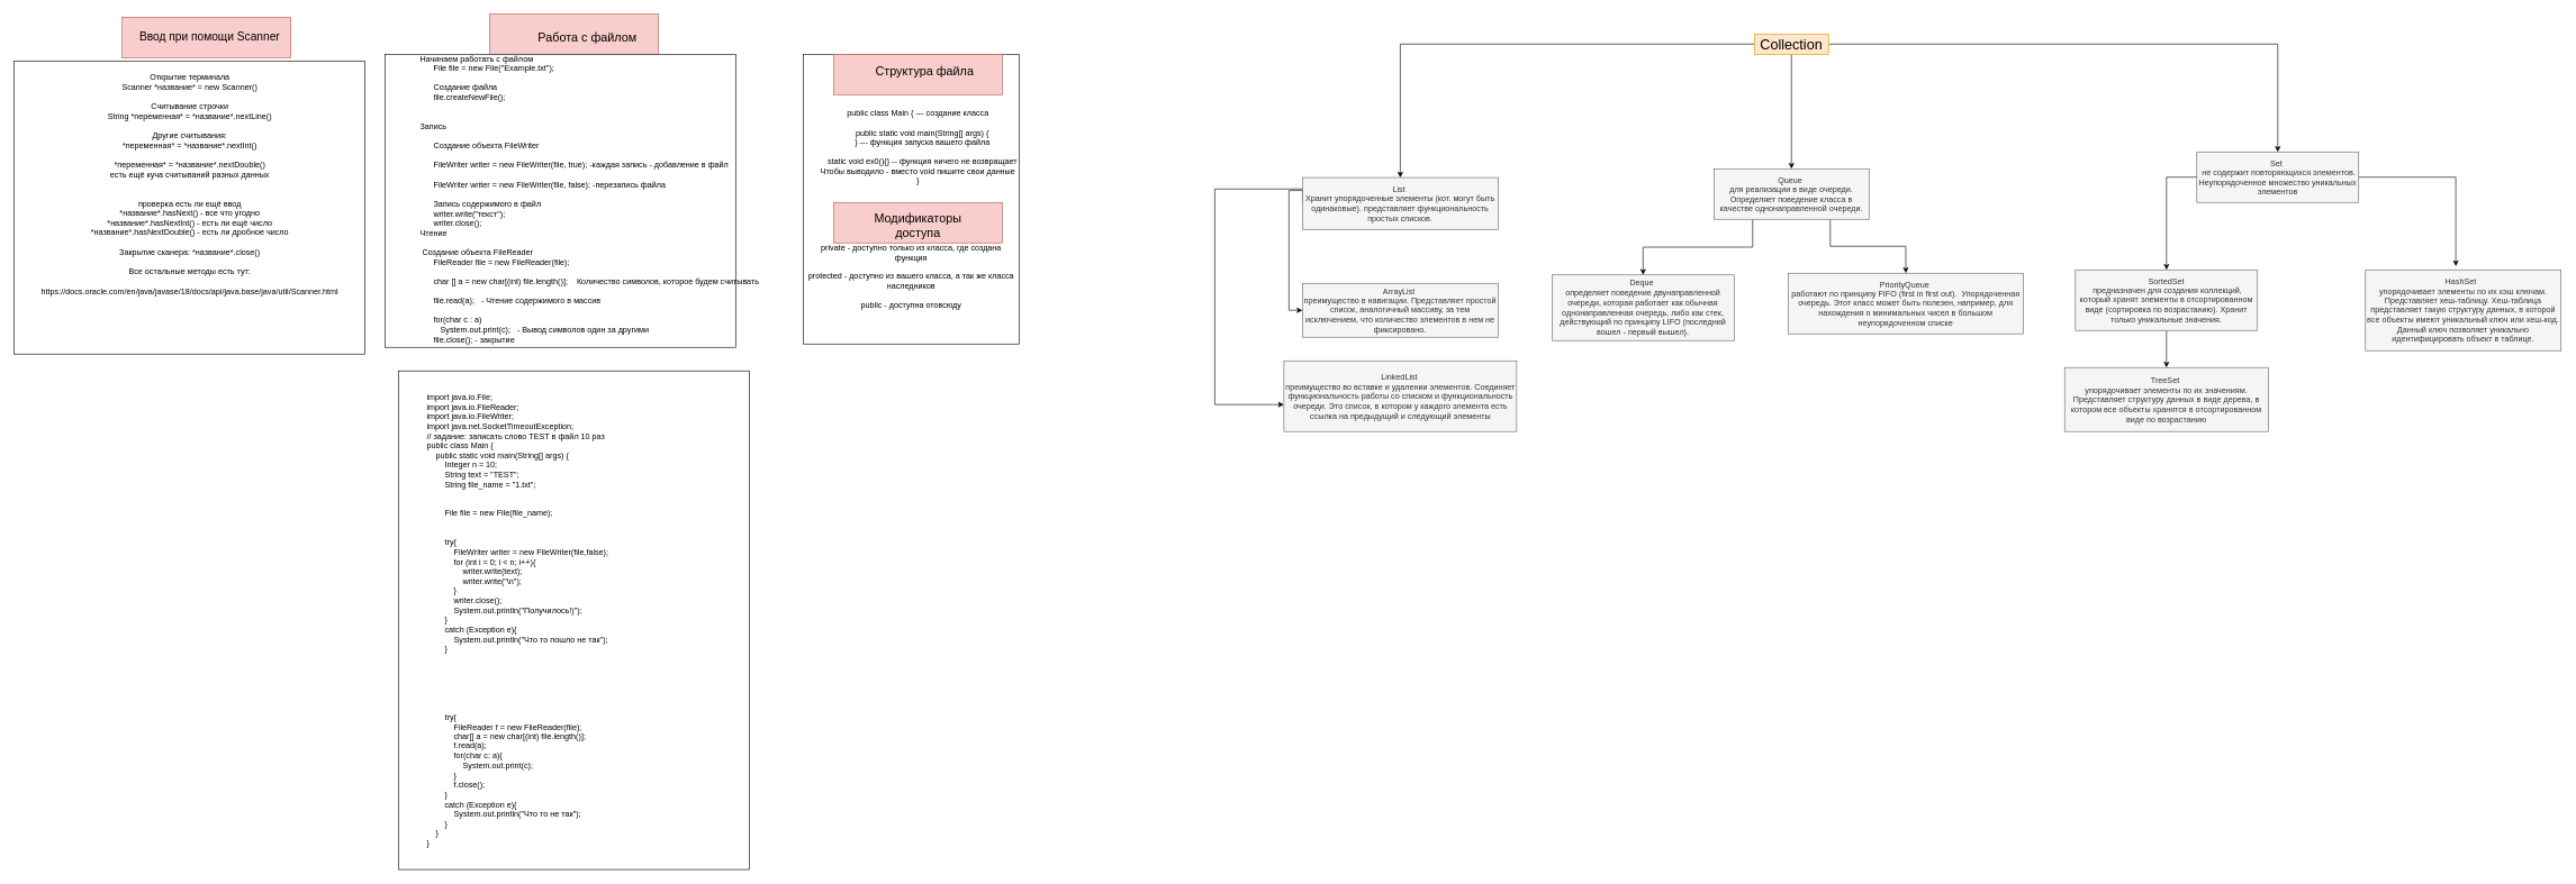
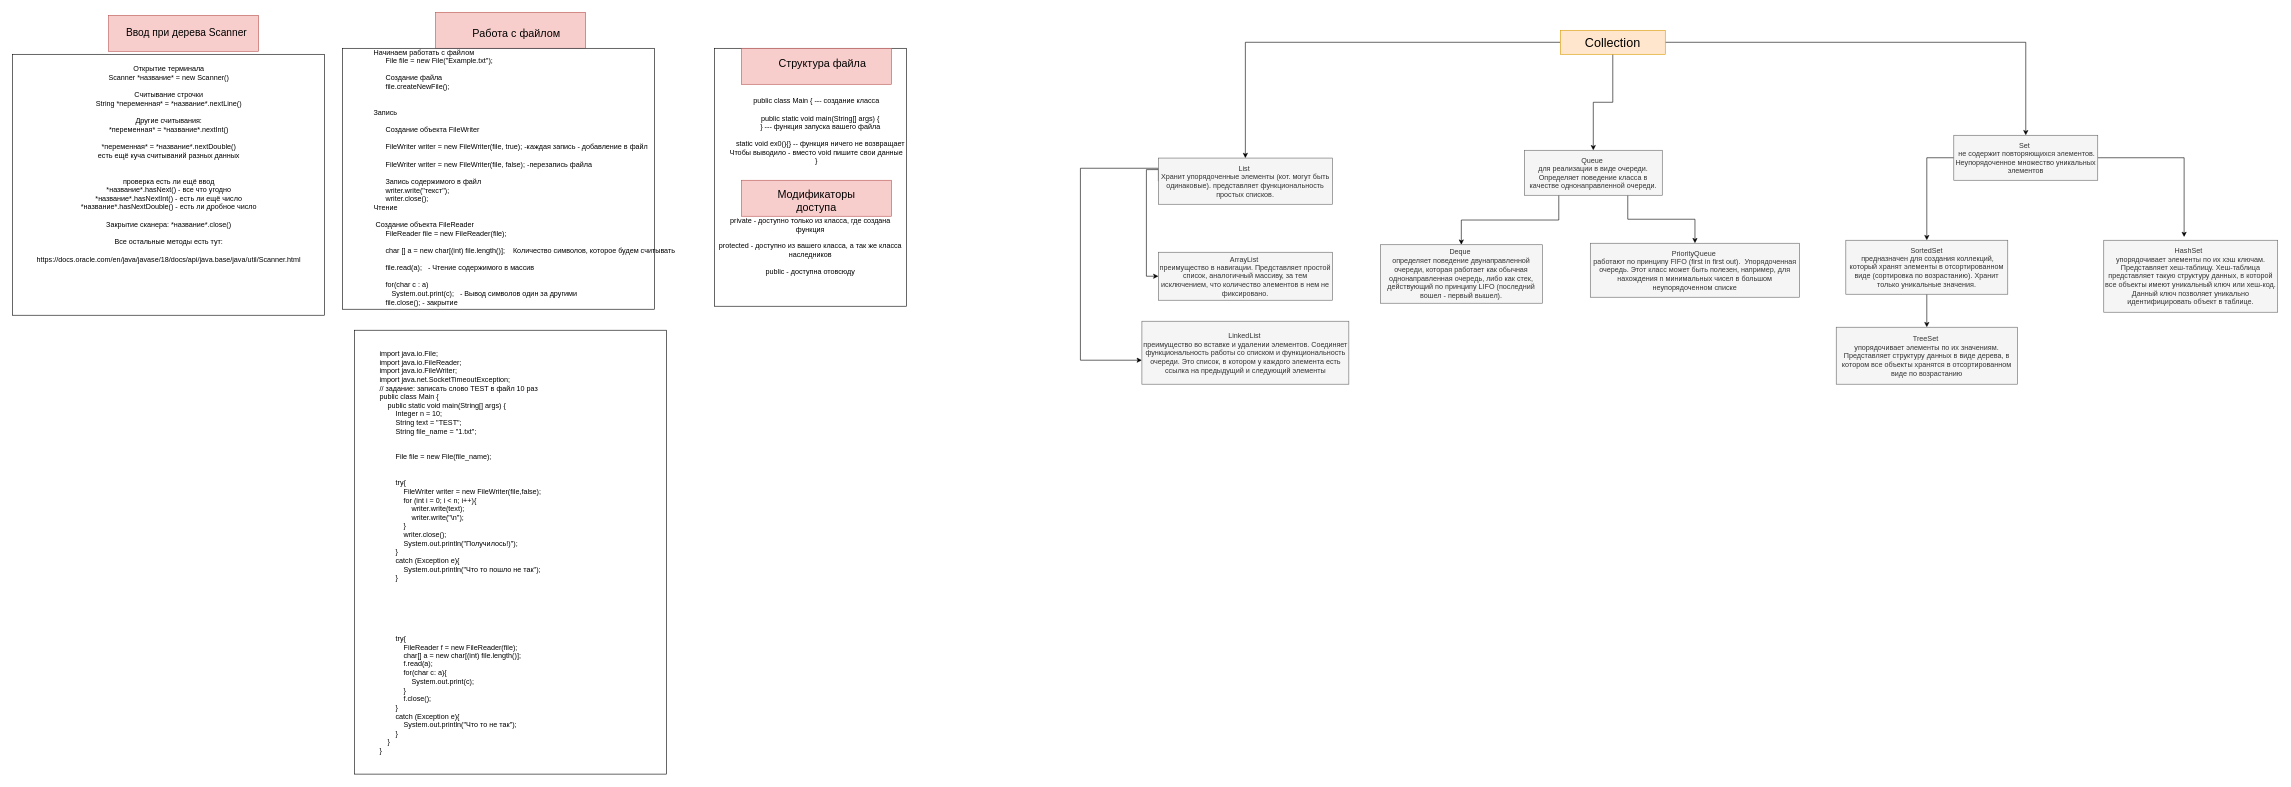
- <mxCell id="15" value="&lt;font style=&quot;font-size: 17px;&quot;&gt;Ввод при помощи Scanner&lt;/font&gt;" style="text;html=1;strokeColor=none;fillColor=none;align=center;verticalAlign=middle;whiteSpace=wrap;rounded=0;" parent="1" vertex="1"><mxGeometry x="180" y="40" width="260" height="30" as="geometry" /></mxCell>
+ <mxCell id="15" value="&lt;font style=&quot;font-size: 17px;&quot;&gt;Ввод при дерева Scanner&lt;/font&gt;" style="text;html=1;strokeColor=none;fillColor=none;align=center;verticalAlign=middle;whiteSpace=wrap;rounded=0;" parent="1" vertex="1"><mxGeometry x="180" y="40" width="260" height="30" as="geometry" /></mxCell>
- <mxCell id="18" value="&lt;font style=&quot;font-size: 18px;&quot;&gt;Работа с файлом&lt;/font&gt;" style="text;html=1;strokeColor=none;fillColor=none;align=center;verticalAlign=middle;whiteSpace=wrap;rounded=0;strokeWidth=3;" parent="1" vertex="1"><mxGeometry x="790" y="40" width="160" height="30" as="geometry" /></mxCell>
+ <mxCell id="18" value="&lt;font style=&quot;font-size: 18px;&quot;&gt;Работа с файлом&lt;/font&gt;" style="text;html=1;strokeColor=none;fillColor=none;align=center;verticalAlign=middle;whiteSpace=wrap;rounded=0;strokeWidth=3;" parent="1" vertex="1"><mxGeometry x="780" y="40" width="160" height="30" as="geometry" /></mxCell>
- <mxCell id="32" value="&lt;font style=&quot;font-size: 21px;&quot;&gt;Collection&lt;/font&gt;" style="text;html=1;strokeColor=#d79b00;fillColor=#ffe6cc;align=center;verticalAlign=middle;whiteSpace=wrap;rounded=0;" parent="1" vertex="1"><mxGeometry x="2600" y="50" width="110" height="30" as="geometry" /></mxCell>
+ <mxCell id="32" value="&lt;font style=&quot;font-size: 21px;&quot;&gt;Collection&lt;/font&gt;" style="text;html=1;strokeColor=#d79b00;fillColor=#ffe6cc;align=center;verticalAlign=middle;whiteSpace=wrap;rounded=0;" parent="1" vertex="1"><mxGeometry x="2600" y="50" width="175" height="40" as="geometry" /></mxCell>
